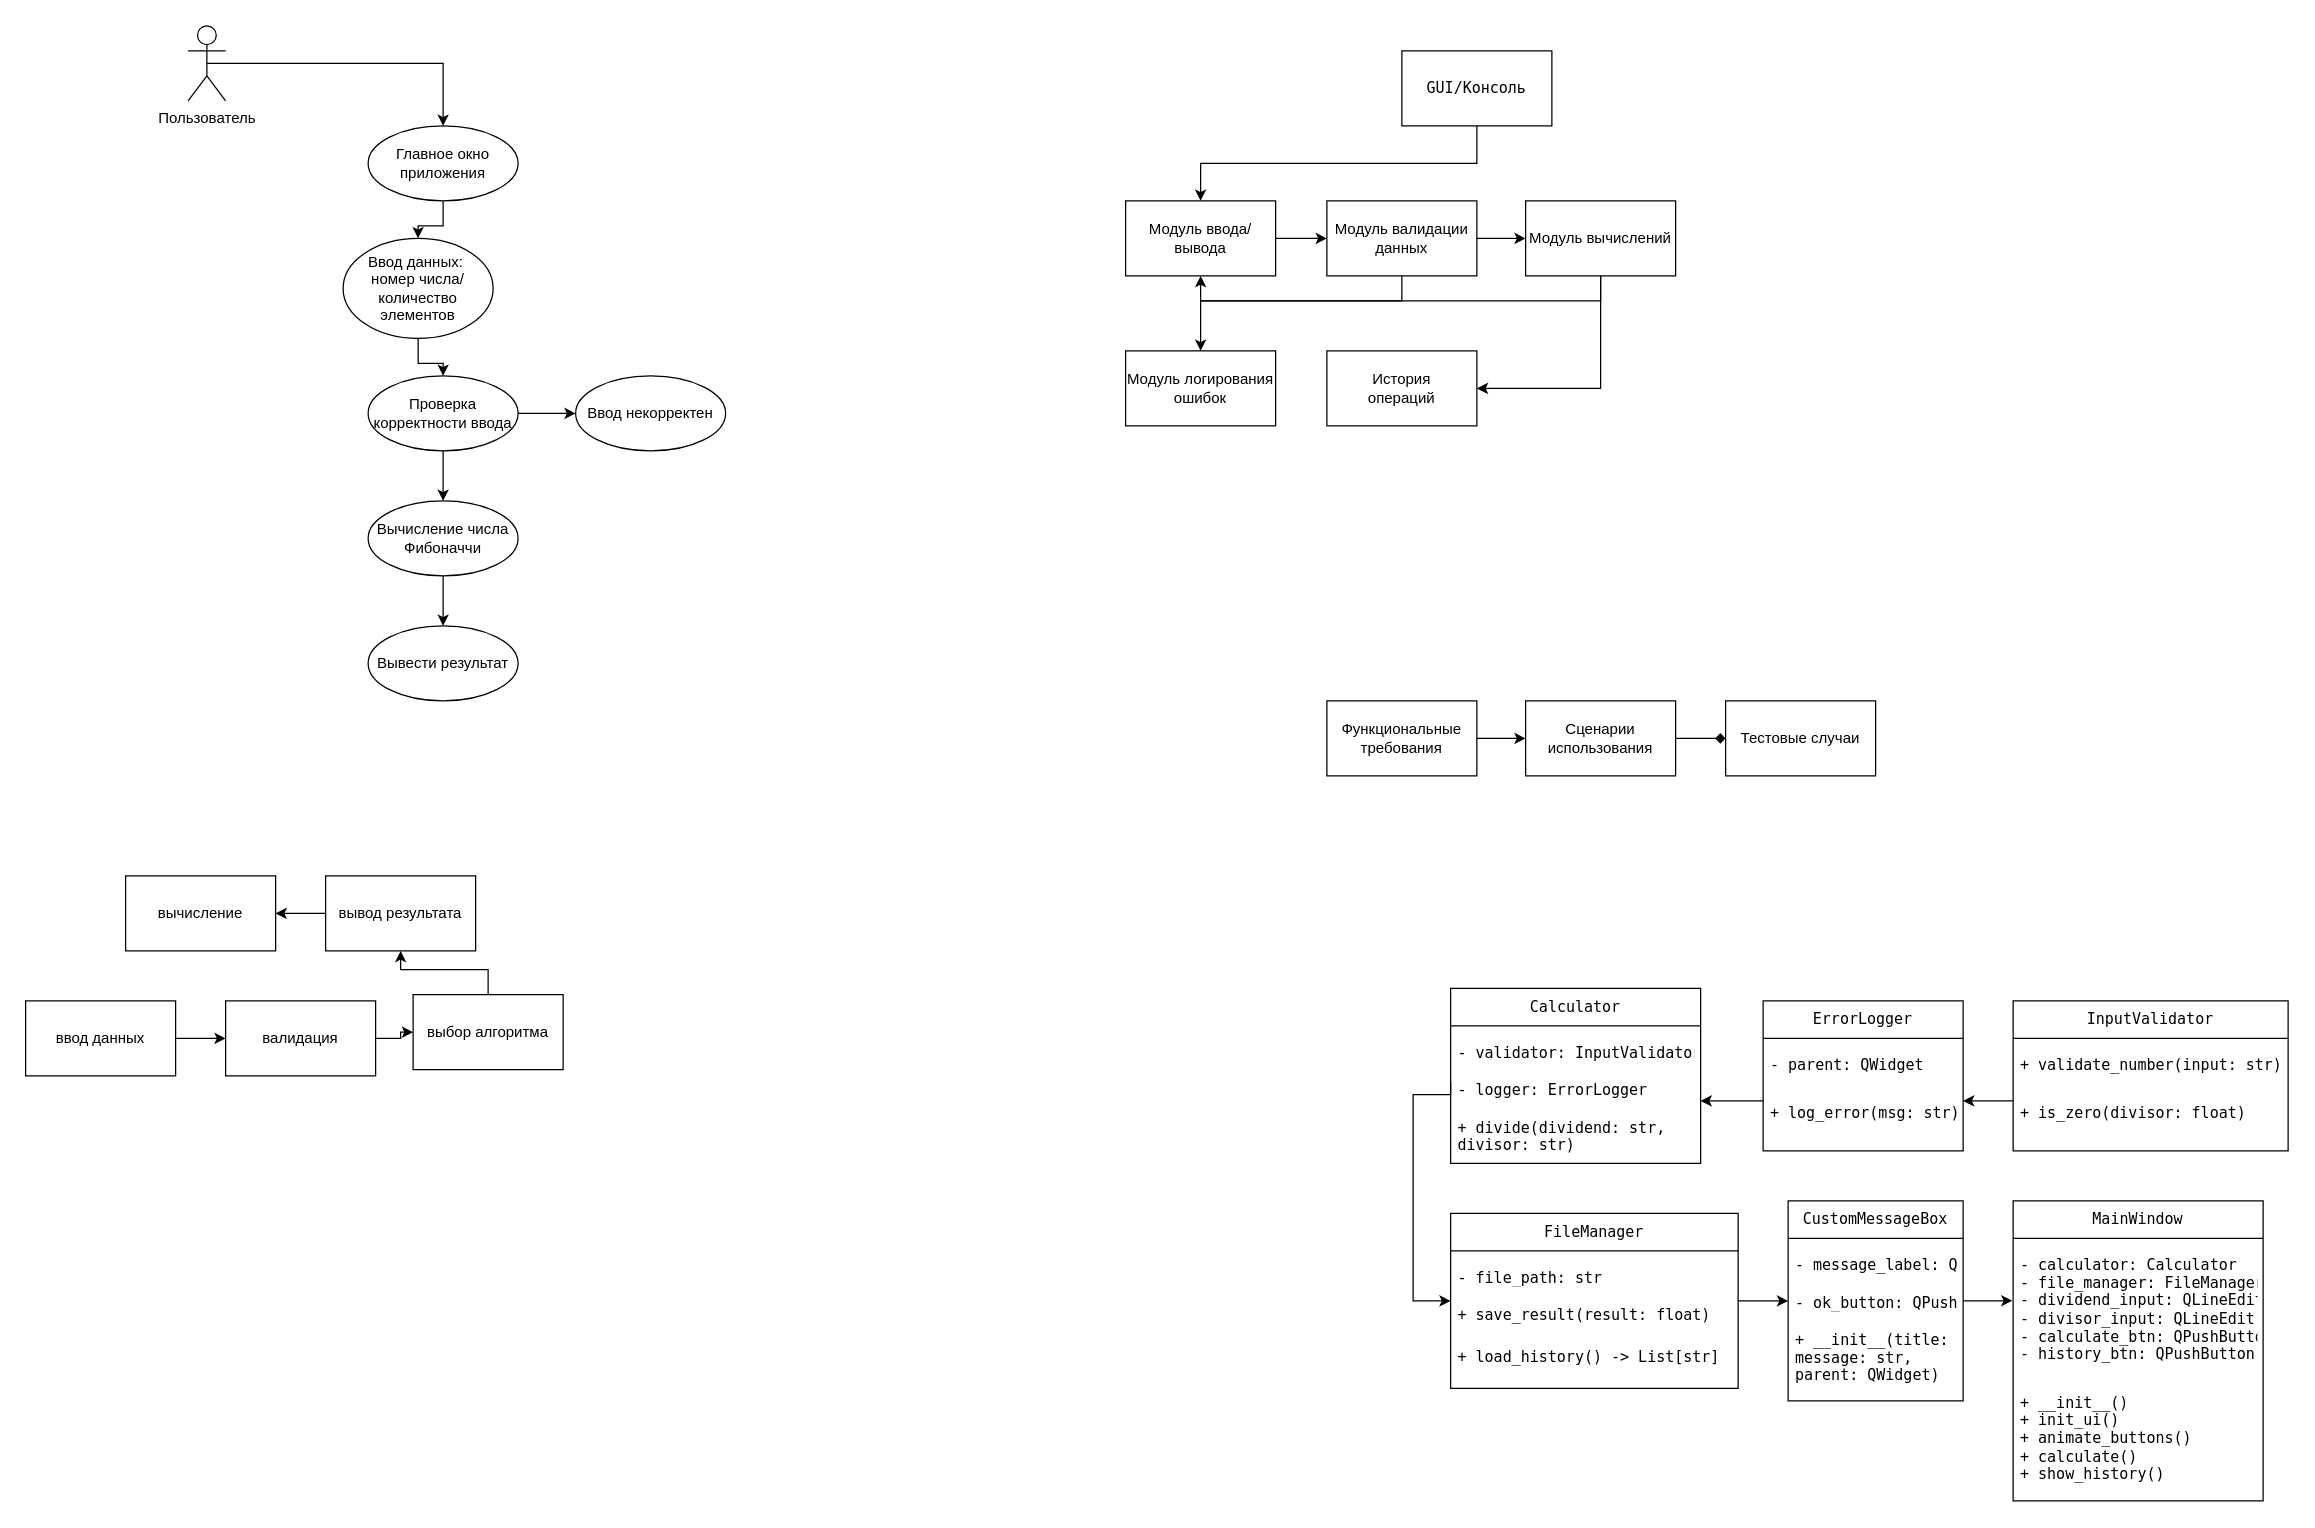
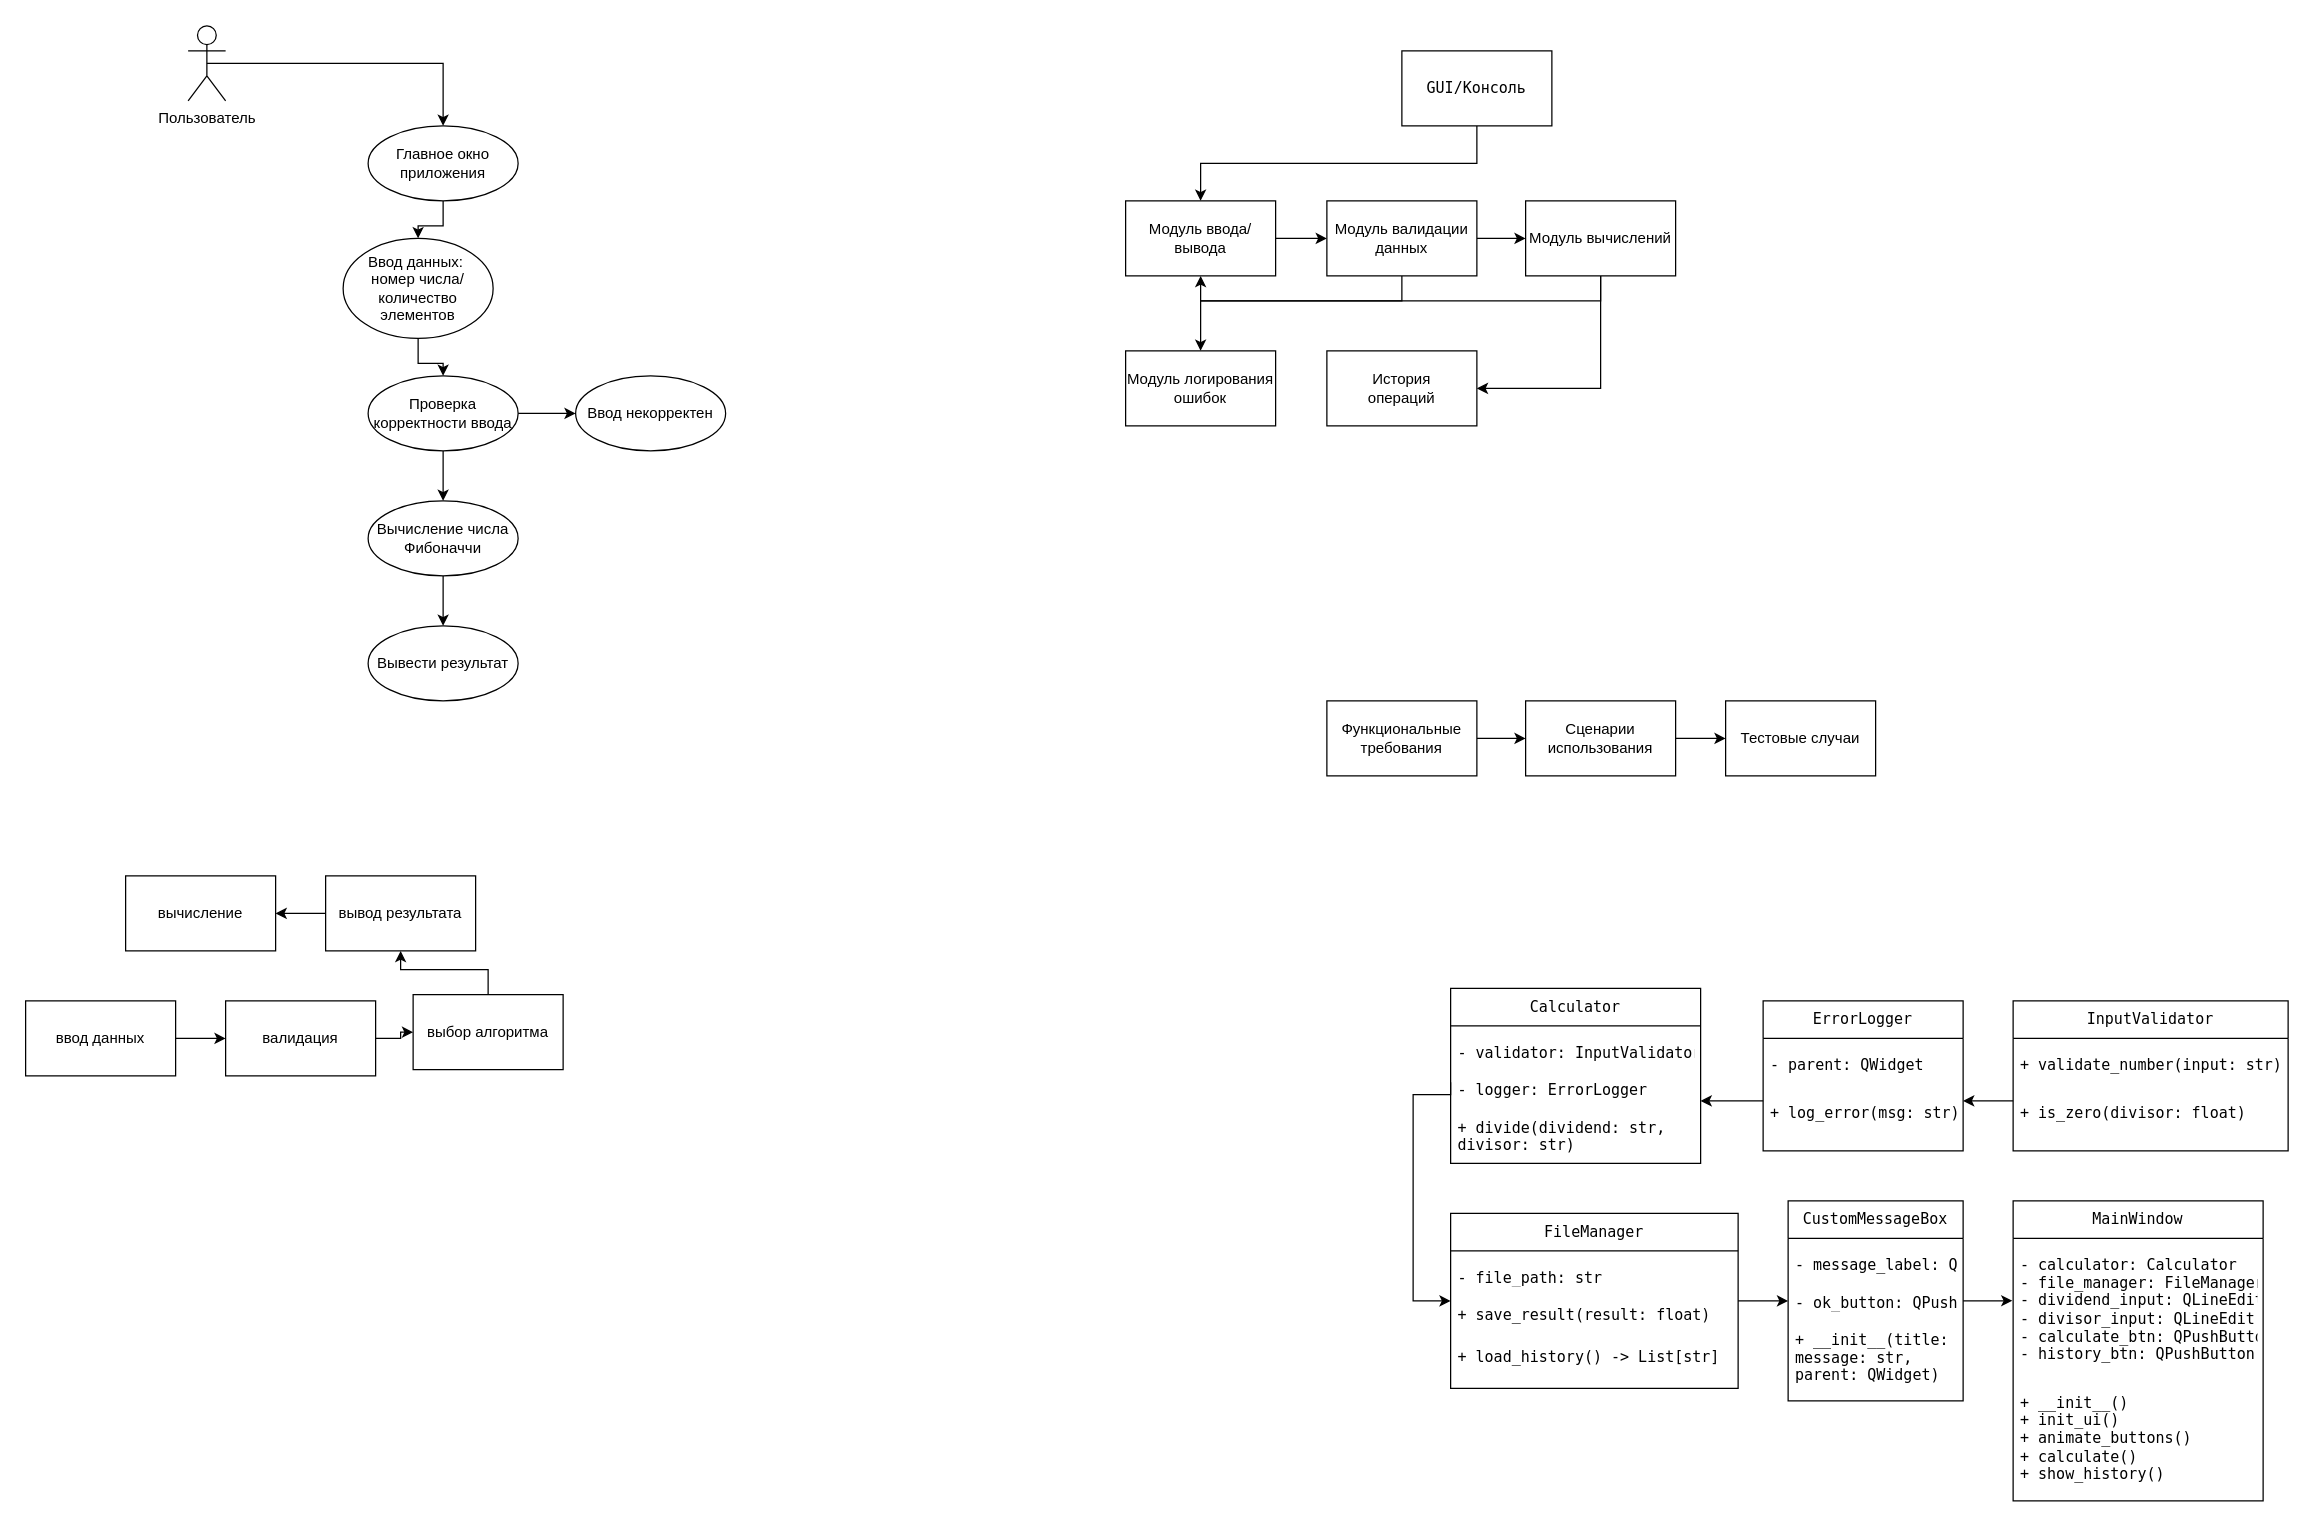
- <mxCell id="29" style="edgeStyle=orthogonalEdgeStyle;rounded=0;orthogonalLoop=1;jettySize=auto;html=1;endArrow=diamond;" parent="1" source="30" target="31" edge="1"><mxGeometry relative="1" as="geometry" /></mxCell>
+ <mxCell id="29" style="edgeStyle=orthogonalEdgeStyle;rounded=0;orthogonalLoop=1;jettySize=auto;html=1;" parent="1" source="30" target="31" edge="1"><mxGeometry relative="1" as="geometry" /></mxCell>
